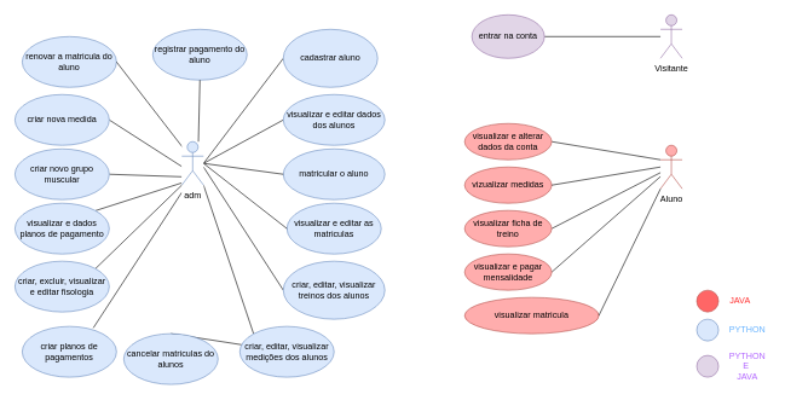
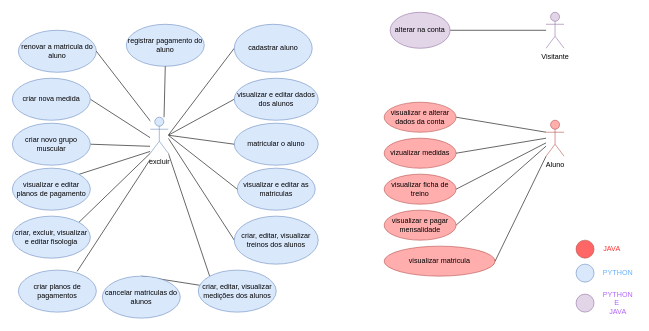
- <mxCell id="9" value="entrar na conta" style="ellipse;whiteSpace=wrap;html=1;fillColor=#e1d5e7;strokeColor=#9673a6;" parent="1" vertex="1"><mxGeometry x="650" y="20" width="100" height="60" as="geometry" /></mxCell>
+ <mxCell id="9" value="alterar na conta" style="ellipse;whiteSpace=wrap;html=1;fillColor=#e1d5e7;strokeColor=#9673a6;" parent="1" vertex="1"><mxGeometry x="650" y="20" width="100" height="60" as="geometry" /></mxCell>
- <mxCell id="42" value="adm" style="shape=umlActor;verticalLabelPosition=bottom;verticalAlign=top;html=1;outlineConnect=0;fillColor=#dae8fc;strokeColor=#6c8ebf;" parent="1" vertex="1"><mxGeometry x="250" y="195" width="30" height="60" as="geometry" /></mxCell>
+ <mxCell id="42" value="excluir" style="shape=umlActor;verticalLabelPosition=bottom;verticalAlign=top;html=1;outlineConnect=0;fillColor=#dae8fc;strokeColor=#6c8ebf;" parent="1" vertex="1"><mxGeometry x="250" y="195" width="30" height="60" as="geometry" /></mxCell>
- <mxCell id="32" value="visualizar e dados planos de pagamento" style="ellipse;whiteSpace=wrap;html=1;fillColor=#dae8fc;strokeColor=#6c8ebf;" parent="1" vertex="1"><mxGeometry x="20" y="280" width="130" height="70" as="geometry" /></mxCell>
+ <mxCell id="32" value="visualizar e editar planos de pagamento" style="ellipse;whiteSpace=wrap;html=1;fillColor=#dae8fc;strokeColor=#6c8ebf;" parent="1" vertex="1"><mxGeometry x="20" y="280" width="130" height="70" as="geometry" /></mxCell>
